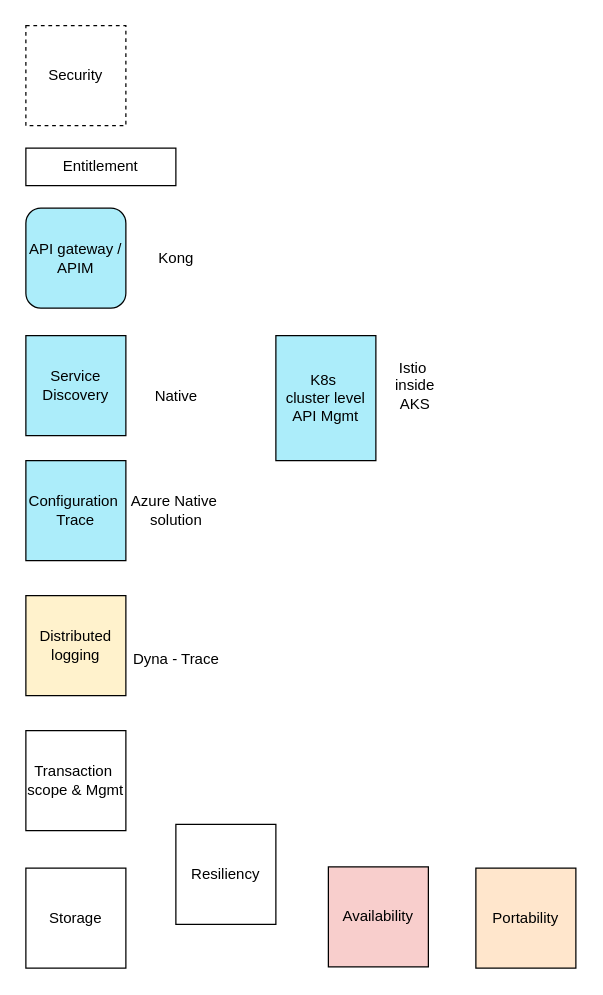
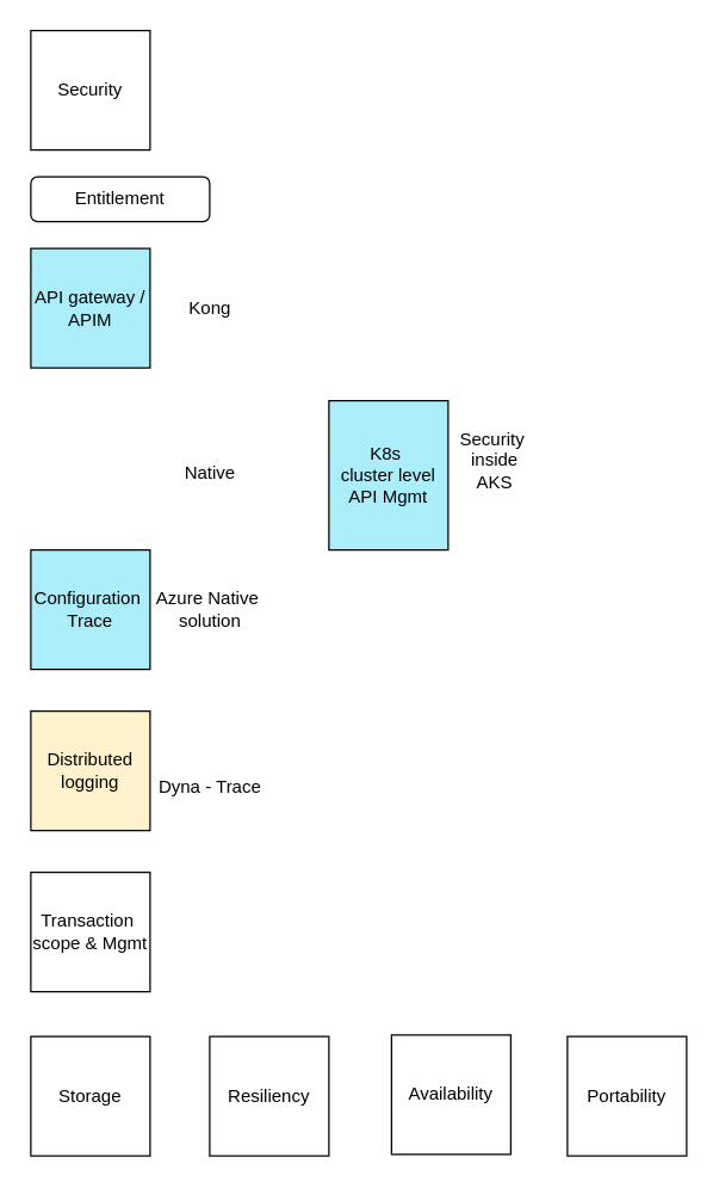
- <mxCell id="2" value="Security" style="whiteSpace=wrap;html=1;aspect=fixed;dashed=1;" parent="1" vertex="1"><mxGeometry x="20" y="20" width="80" height="80" as="geometry" /></mxCell>
+ <mxCell id="2" value="Security" style="whiteSpace=wrap;html=1;aspect=fixed;" parent="1" vertex="1"><mxGeometry x="20" y="20" width="80" height="80" as="geometry" /></mxCell>
- <mxCell id="12" value="Entitlement" style="rounded=0;whiteSpace=wrap;html=1;" parent="1" vertex="1"><mxGeometry x="20" y="118" width="120" height="30" as="geometry" /></mxCell>
+ <mxCell id="12" value="Entitlement" style="whiteSpace=wrap;html=1;rounded=1;" parent="1" vertex="1"><mxGeometry x="20" y="118" width="120" height="30" as="geometry" /></mxCell>
- <mxCell id="3" value="API gateway / APIM" style="whiteSpace=wrap;html=1;aspect=fixed;fillColor=#ACEDFA;rounded=1;" parent="1" vertex="1"><mxGeometry x="20" y="166" width="80" height="80" as="geometry" /></mxCell>
+ <mxCell id="3" value="API gateway / APIM" style="whiteSpace=wrap;html=1;aspect=fixed;fillColor=#ACEDFA;" parent="1" vertex="1"><mxGeometry x="20" y="166" width="80" height="80" as="geometry" /></mxCell>
- <mxCell id="4" value="Service Discovery" style="whiteSpace=wrap;html=1;aspect=fixed;fillColor=#ACEDFA;" parent="1" vertex="1"><mxGeometry x="20" y="268" width="80" height="80" as="geometry" /></mxCell>
- <mxCell id="18" value="Istio&amp;nbsp;&lt;br&gt;inside&lt;br&gt;AKS" style="text;html=1;resizable=0;autosize=1;align=center;verticalAlign=middle;points=[];fillColor=none;strokeColor=none;rounded=0;" parent="1" vertex="1"><mxGeometry x="306" y="283" width="50" height="50" as="geometry" /></mxCell>
+ <mxCell id="18" value="Security&amp;nbsp;&lt;br&gt;inside&lt;br&gt;AKS" style="text;html=1;resizable=0;autosize=1;align=center;verticalAlign=middle;points=[];fillColor=none;strokeColor=none;rounded=0;" parent="1" vertex="1"><mxGeometry x="306" y="283" width="50" height="50" as="geometry" /></mxCell>
- <mxCell id="7" value="Resiliency" style="whiteSpace=wrap;html=1;aspect=fixed;" parent="1" vertex="1"><mxGeometry x="140" y="659" width="80" height="80" as="geometry" /></mxCell>
+ <mxCell id="7" value="Resiliency" style="whiteSpace=wrap;html=1;aspect=fixed;" parent="1" vertex="1"><mxGeometry x="140" y="694" width="80" height="80" as="geometry" /></mxCell>
- <mxCell id="8" value="Availability" style="whiteSpace=wrap;html=1;aspect=fixed;fillColor=#f8cecc;" parent="1" vertex="1"><mxGeometry x="262" y="693" width="80" height="80" as="geometry" /></mxCell>
+ <mxCell id="8" value="Availability" style="whiteSpace=wrap;html=1;aspect=fixed;" parent="1" vertex="1"><mxGeometry x="262" y="693" width="80" height="80" as="geometry" /></mxCell>
- <mxCell id="10" value="Portability" style="whiteSpace=wrap;html=1;aspect=fixed;fillColor=#ffe6cc;" parent="1" vertex="1"><mxGeometry x="380" y="694" width="80" height="80" as="geometry" /></mxCell>
+ <mxCell id="10" value="Portability" style="whiteSpace=wrap;html=1;aspect=fixed;" parent="1" vertex="1"><mxGeometry x="380" y="694" width="80" height="80" as="geometry" /></mxCell>
